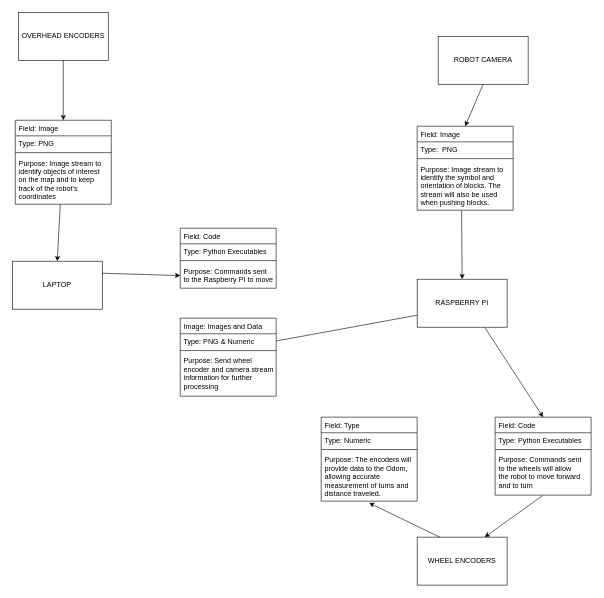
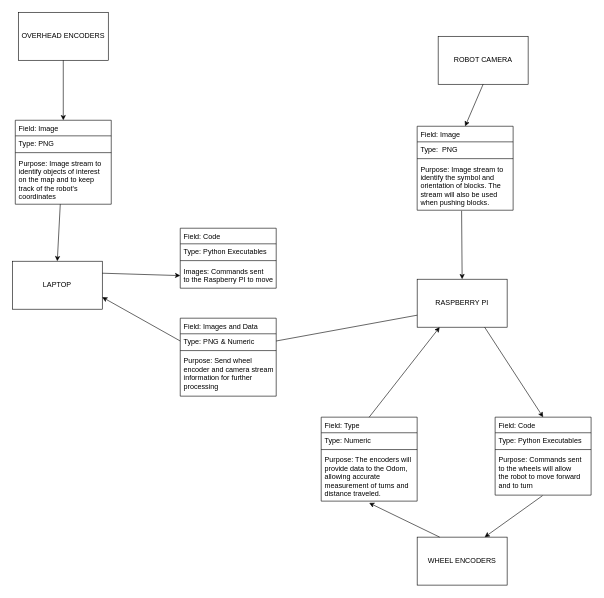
- <mxCell id="26" value="Purpose: Commands sent &#10;to the Raspberry PI to move" style="text;strokeColor=none;fillColor=none;align=left;verticalAlign=top;spacingLeft=4;spacingRight=4;overflow=hidden;rotatable=0;points=[[0,0.5],[1,0.5]];portConstraint=eastwest;" vertex="1" parent="23"><mxGeometry y="58" width="160" height="42" as="geometry" /></mxCell>
+ <mxCell id="26" value="Images: Commands sent &#10;to the Raspberry PI to move" style="text;strokeColor=none;fillColor=none;align=left;verticalAlign=top;spacingLeft=4;spacingRight=4;overflow=hidden;rotatable=0;points=[[0,0.5],[1,0.5]];portConstraint=eastwest;" vertex="1" parent="23"><mxGeometry y="58" width="160" height="42" as="geometry" /></mxCell>
+ <mxCell id="39" value="" style="endArrow=classic;html=1;rounded=0;exitX=0;exitY=0.5;exitDx=0;exitDy=0;entryX=1;entryY=0.75;entryDx=0;entryDy=0;" edge="1" parent="1" source="16" target="4"><mxGeometry width="50" height="50" relative="1" as="geometry"><mxPoint x="355" y="450" as="sourcePoint" /><mxPoint x="405" y="400" as="targetPoint" /></mxGeometry></mxCell>
- <mxCell id="15" value="Image: Images and Data" style="swimlane;fontStyle=0;align=left;verticalAlign=top;childLayout=stackLayout;horizontal=1;startSize=26;horizontalStack=0;resizeParent=1;resizeParentMax=0;resizeLast=0;collapsible=1;marginBottom=0;spacingLeft=4;" vertex="1" parent="1"><mxGeometry x="300" y="530" width="160" height="130" as="geometry"><mxRectangle x="180" y="200" width="80" height="30" as="alternateBounds" /></mxGeometry></mxCell>
+ <mxCell id="15" value="Field: Images and Data" style="swimlane;fontStyle=0;align=left;verticalAlign=top;childLayout=stackLayout;horizontal=1;startSize=26;horizontalStack=0;resizeParent=1;resizeParentMax=0;resizeLast=0;collapsible=1;marginBottom=0;spacingLeft=4;" vertex="1" parent="1"><mxGeometry x="300" y="530" width="160" height="130" as="geometry"><mxRectangle x="180" y="200" width="80" height="30" as="alternateBounds" /></mxGeometry></mxCell>
+ <mxCell id="36" value="" style="endArrow=classic;html=1;rounded=0;exitX=0.5;exitY=0;exitDx=0;exitDy=0;entryX=0.25;entryY=1;entryDx=0;entryDy=0;" edge="1" parent="1" source="27" target="3"><mxGeometry width="50" height="50" relative="1" as="geometry"><mxPoint x="475" y="705" as="sourcePoint" /><mxPoint x="525" y="655" as="targetPoint" /></mxGeometry></mxCell>
